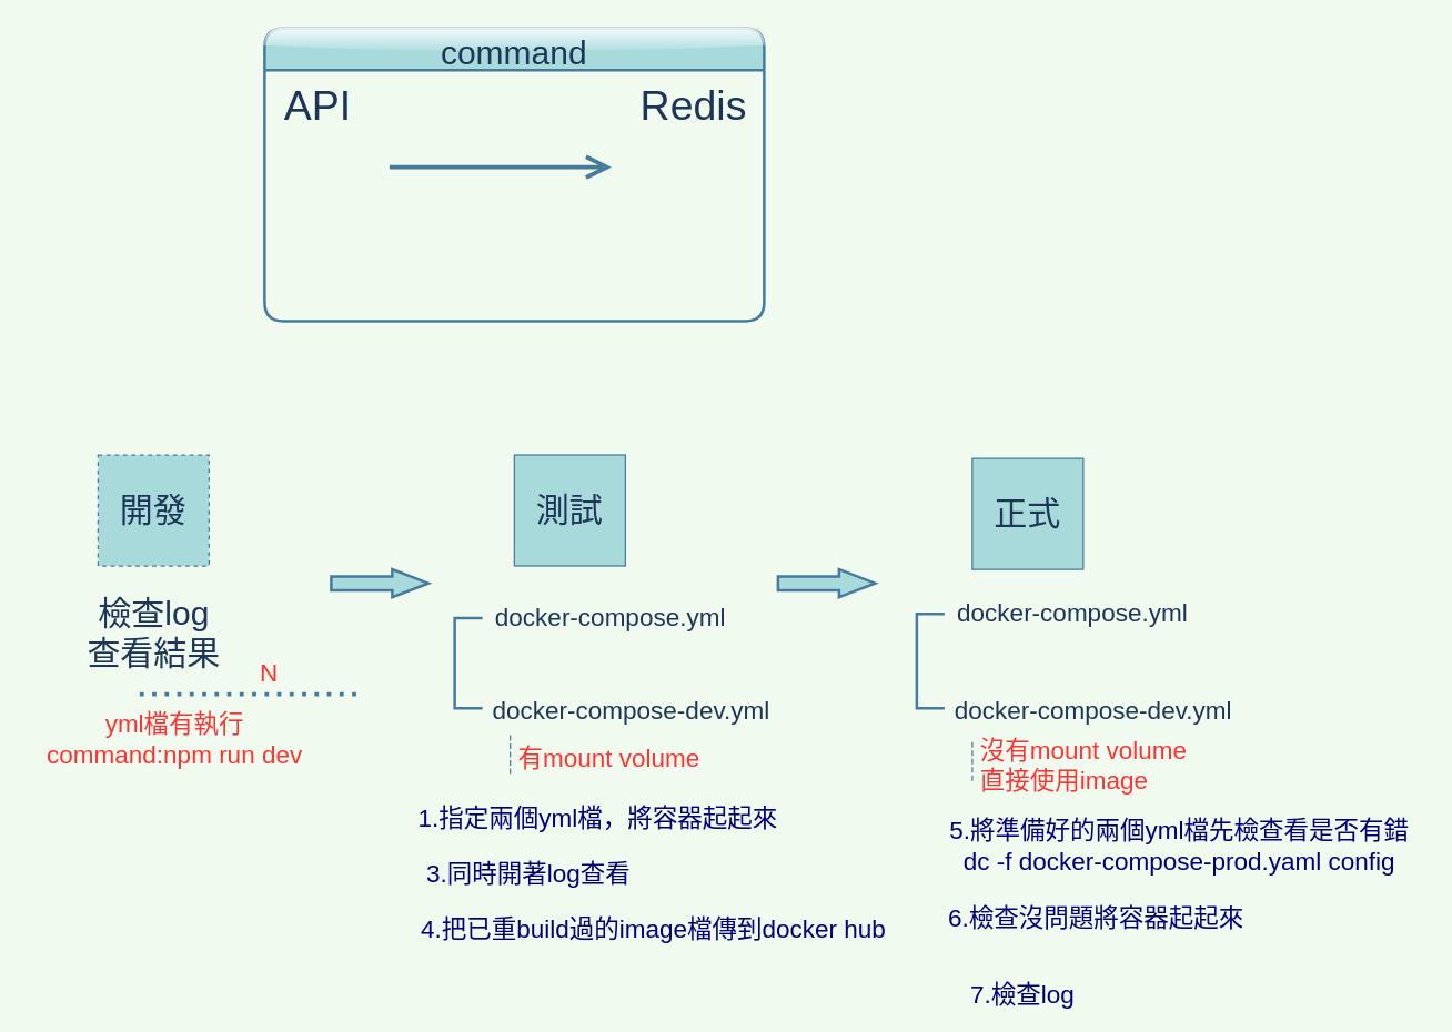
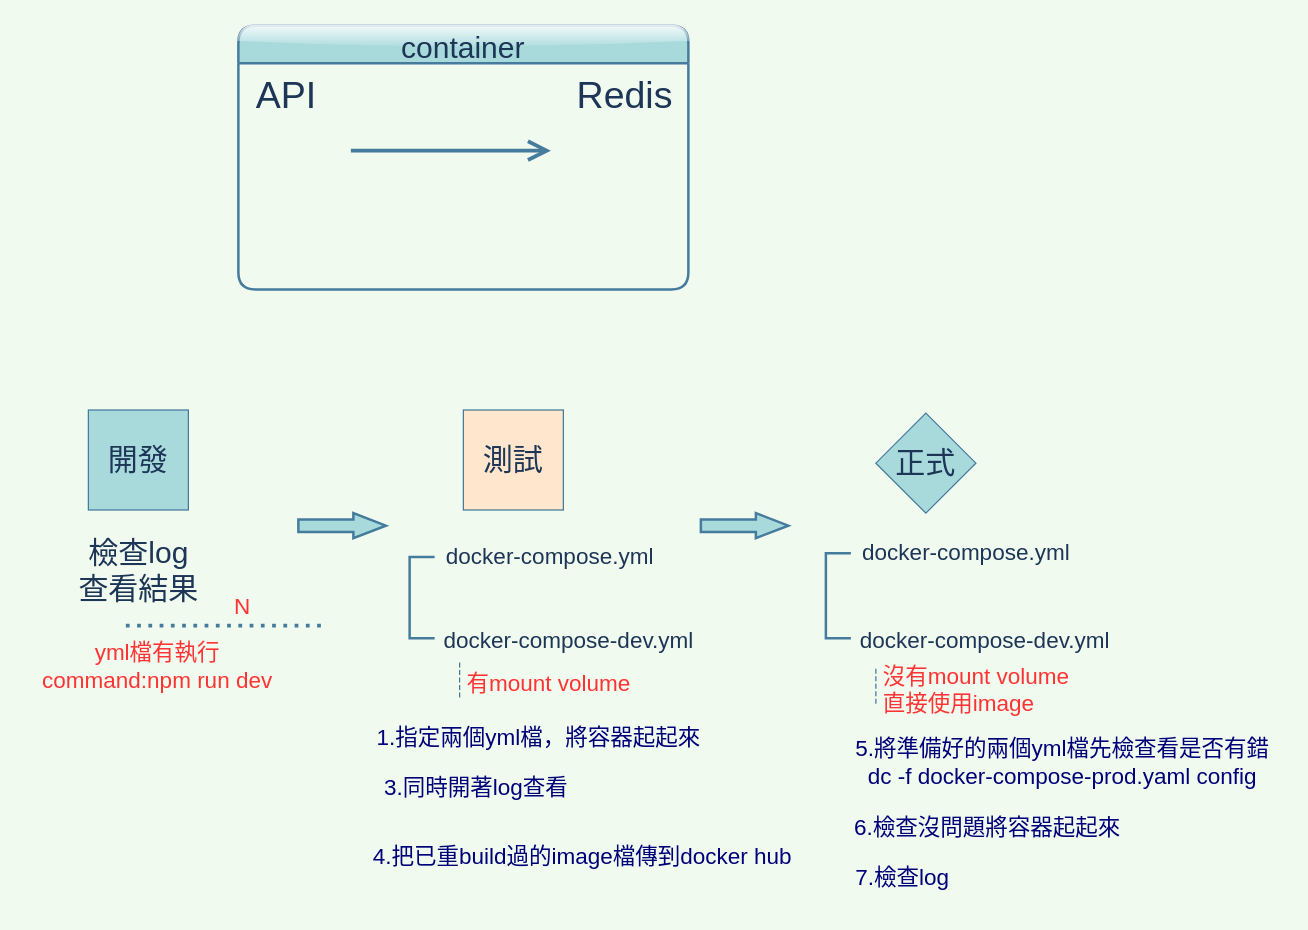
- <mxCell id="9" value="command" style="swimlane;childLayout=stackLayout;horizontal=1;startSize=30;horizontalStack=0;rounded=1;fontSize=24;fontStyle=0;strokeWidth=2;resizeParent=0;resizeLast=1;shadow=0;dashed=0;align=center;spacing=3;glass=1;fillColor=#A8DADC;strokeColor=#457B9D;fontColor=#1D3557;" parent="1" vertex="1"><mxGeometry x="190" y="20" width="360" height="211" as="geometry" /></mxCell>
+ <mxCell id="9" value="container" style="swimlane;childLayout=stackLayout;horizontal=1;startSize=30;horizontalStack=0;rounded=1;fontSize=24;fontStyle=0;strokeWidth=2;resizeParent=0;resizeLast=1;shadow=0;dashed=0;align=center;spacing=3;glass=1;fillColor=#A8DADC;strokeColor=#457B9D;fontColor=#1D3557;" parent="1" vertex="1"><mxGeometry x="190" y="20" width="360" height="211" as="geometry" /></mxCell>
- <mxCell id="2" value="&lt;font style=&quot;font-size: 24px;&quot;&gt;開發&lt;/font&gt;" style="whiteSpace=wrap;html=1;aspect=fixed;fillColor=#A8DADC;strokeColor=#457B9D;fontColor=#1D3557;dashed=1;" parent="1" vertex="1"><mxGeometry x="70" y="327.5" width="80" height="80" as="geometry" /></mxCell>
+ <mxCell id="2" value="&lt;font style=&quot;font-size: 24px;&quot;&gt;開發&lt;/font&gt;" style="whiteSpace=wrap;html=1;aspect=fixed;fillColor=#A8DADC;strokeColor=#457B9D;fontColor=#1D3557;" parent="1" vertex="1"><mxGeometry x="70" y="327.5" width="80" height="80" as="geometry" /></mxCell>
- <mxCell id="3" value="&lt;font style=&quot;font-size: 24px;&quot;&gt;測試&lt;/font&gt;" style="whiteSpace=wrap;html=1;aspect=fixed;fillColor=#A8DADC;strokeColor=#457B9D;fontColor=#1D3557;" parent="1" vertex="1"><mxGeometry x="370" y="327.5" width="80" height="80" as="geometry" /></mxCell>
+ <mxCell id="3" value="&lt;font style=&quot;font-size: 24px;&quot;&gt;測試&lt;/font&gt;" style="whiteSpace=wrap;html=1;aspect=fixed;fillColor=#ffe6cc;strokeColor=#457B9D;fontColor=#1D3557;" parent="1" vertex="1"><mxGeometry x="370" y="327.5" width="80" height="80" as="geometry" /></mxCell>
- <mxCell id="4" value="&lt;font style=&quot;font-size: 24px;&quot;&gt;正式&lt;/font&gt;" style="whiteSpace=wrap;html=1;aspect=fixed;fillColor=#A8DADC;strokeColor=#457B9D;fontColor=#1D3557;" parent="1" vertex="1"><mxGeometry x="700" y="330" width="80" height="80" as="geometry" /></mxCell>
+ <mxCell id="4" value="&lt;font style=&quot;font-size: 24px;&quot;&gt;正式&lt;/font&gt;" style="rhombus;whiteSpace=wrap;html=1;aspect=fixed;fillColor=#A8DADC;strokeColor=#457B9D;fontColor=#1D3557;" parent="1" vertex="1"><mxGeometry x="700" y="330" width="80" height="80" as="geometry" /></mxCell>
- <mxCell id="27" value="4.把已重build過的image檔傳到docker hub" style="text;html=1;align=center;verticalAlign=middle;resizable=0;points=[];autosize=1;strokeColor=none;fillColor=none;fontSize=18;fontColor=#00007A;" parent="1" vertex="1"><mxGeometry x="290" y="650" width="360" height="40" as="geometry" /></mxCell>
+ <mxCell id="27" value="4.把已重build過的image檔傳到docker hub" style="text;html=1;align=center;verticalAlign=middle;resizable=0;points=[];autosize=1;strokeColor=none;fillColor=none;fontSize=18;fontColor=#00007A;" parent="1" vertex="1"><mxGeometry x="285" y="665" width="360" height="40" as="geometry" /></mxCell>
- <mxCell id="30" value="7.檢查log" style="text;html=1;align=center;verticalAlign=middle;resizable=0;points=[];autosize=1;strokeColor=none;fillColor=none;fontSize=18;fontColor=#00007A;" parent="1" vertex="1"><mxGeometry x="686" y="697" width="100" height="40" as="geometry" /></mxCell>
+ <mxCell id="30" value="7.檢查log" style="text;html=1;align=center;verticalAlign=middle;resizable=0;points=[];autosize=1;strokeColor=none;fillColor=none;fontSize=18;fontColor=#00007A;" parent="1" vertex="1"><mxGeometry x="671" y="682" width="100" height="40" as="geometry" /></mxCell>
